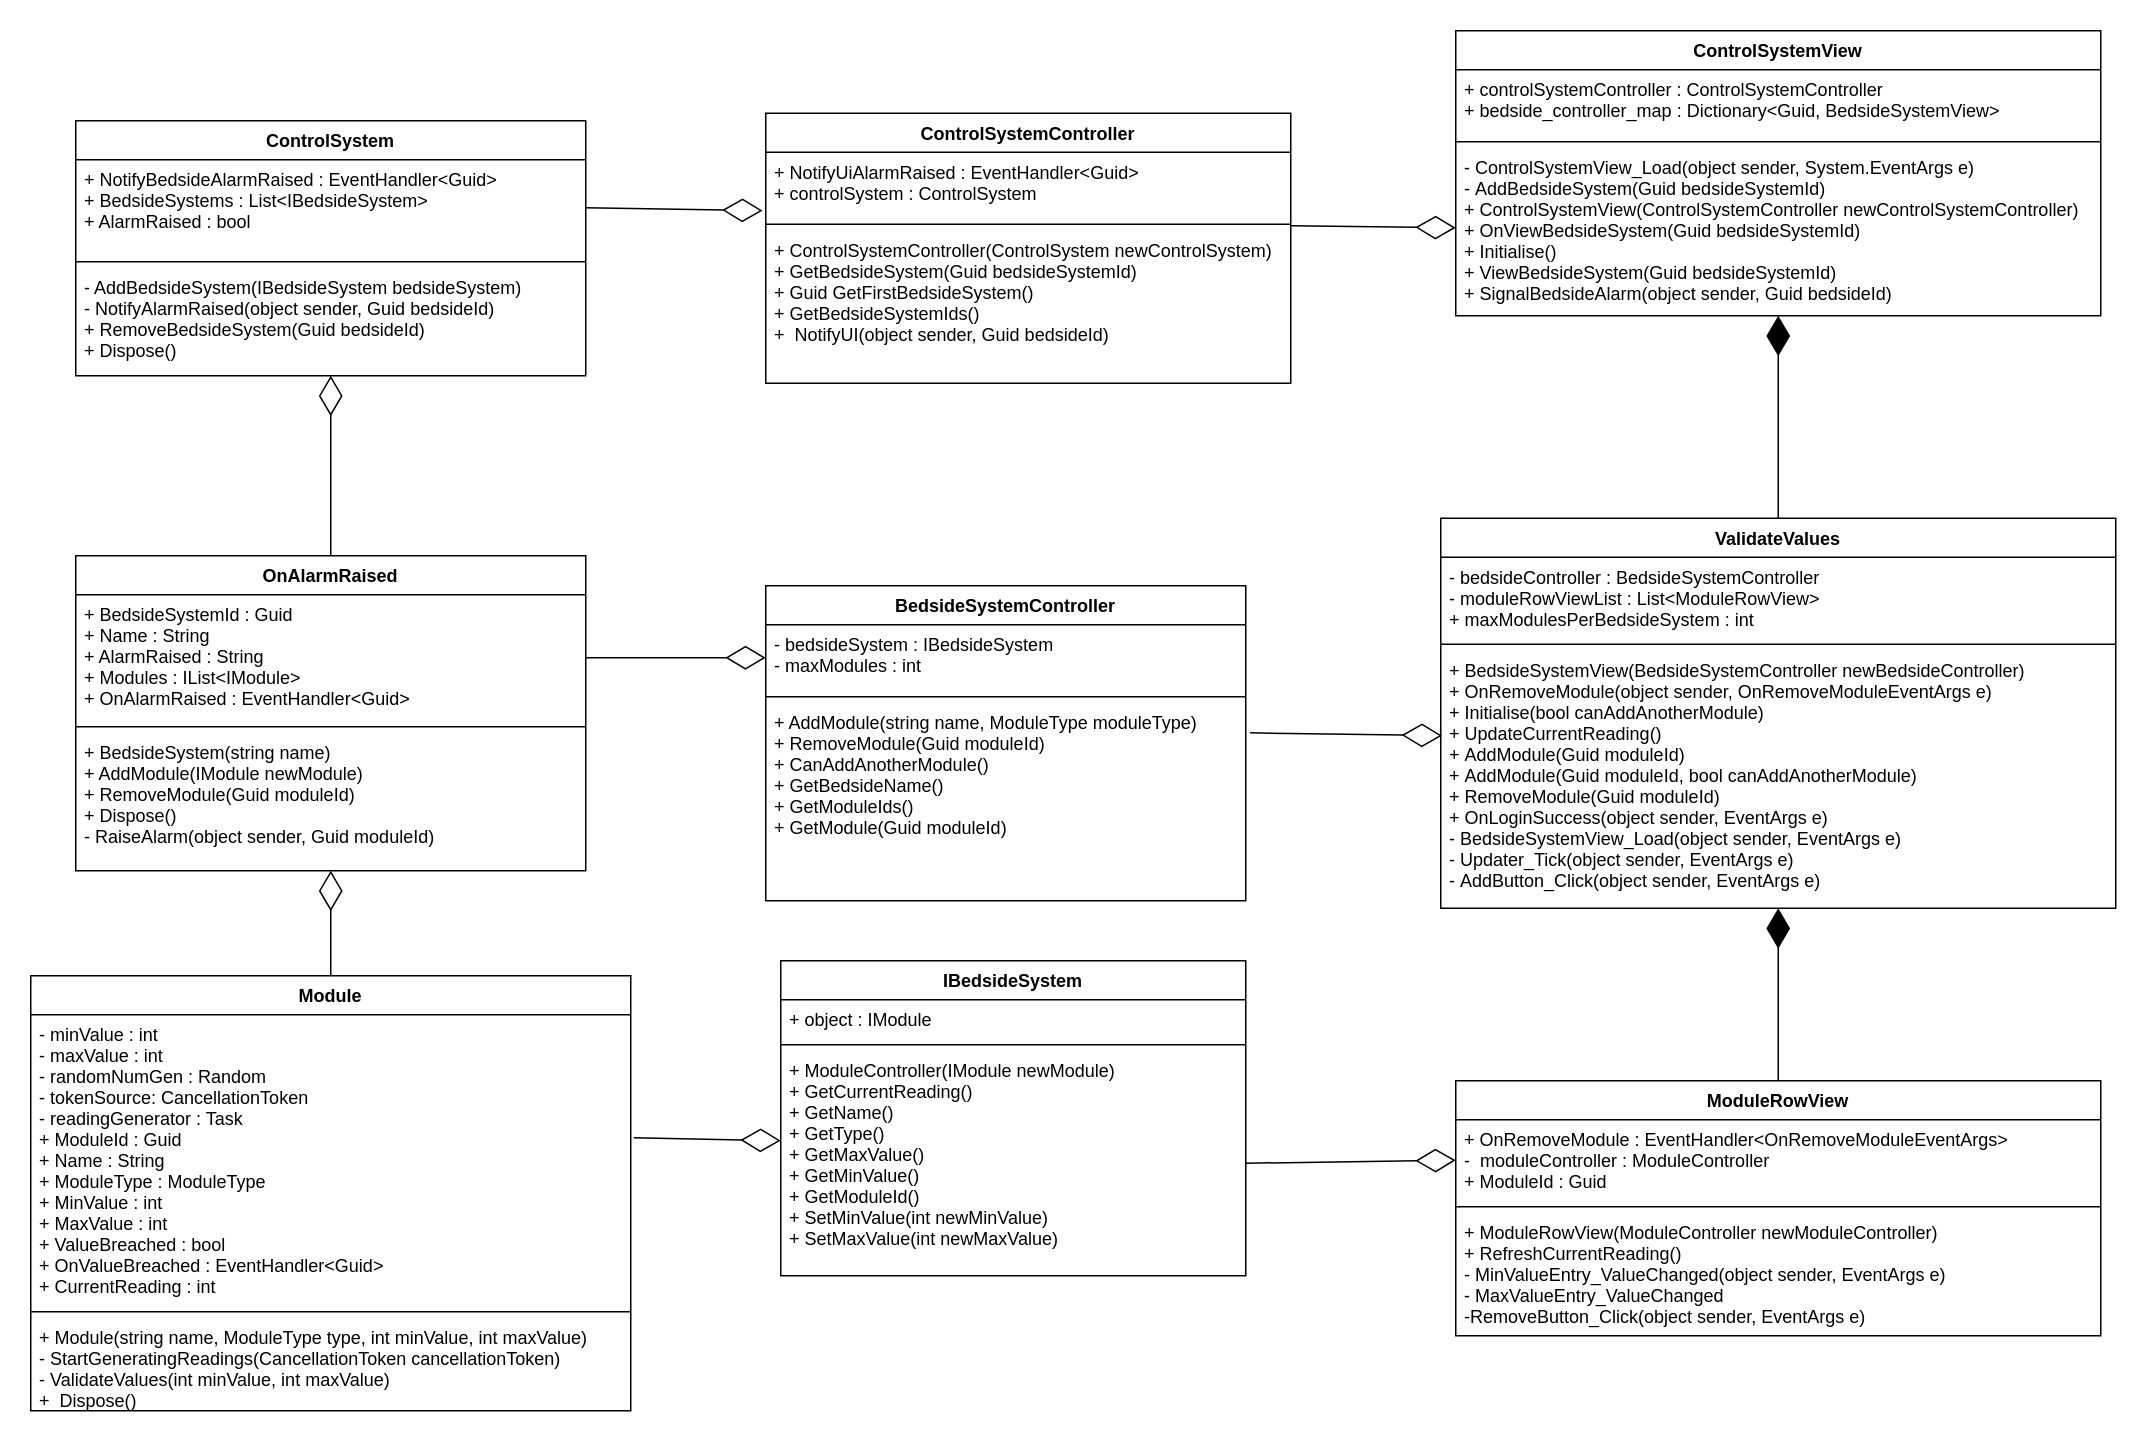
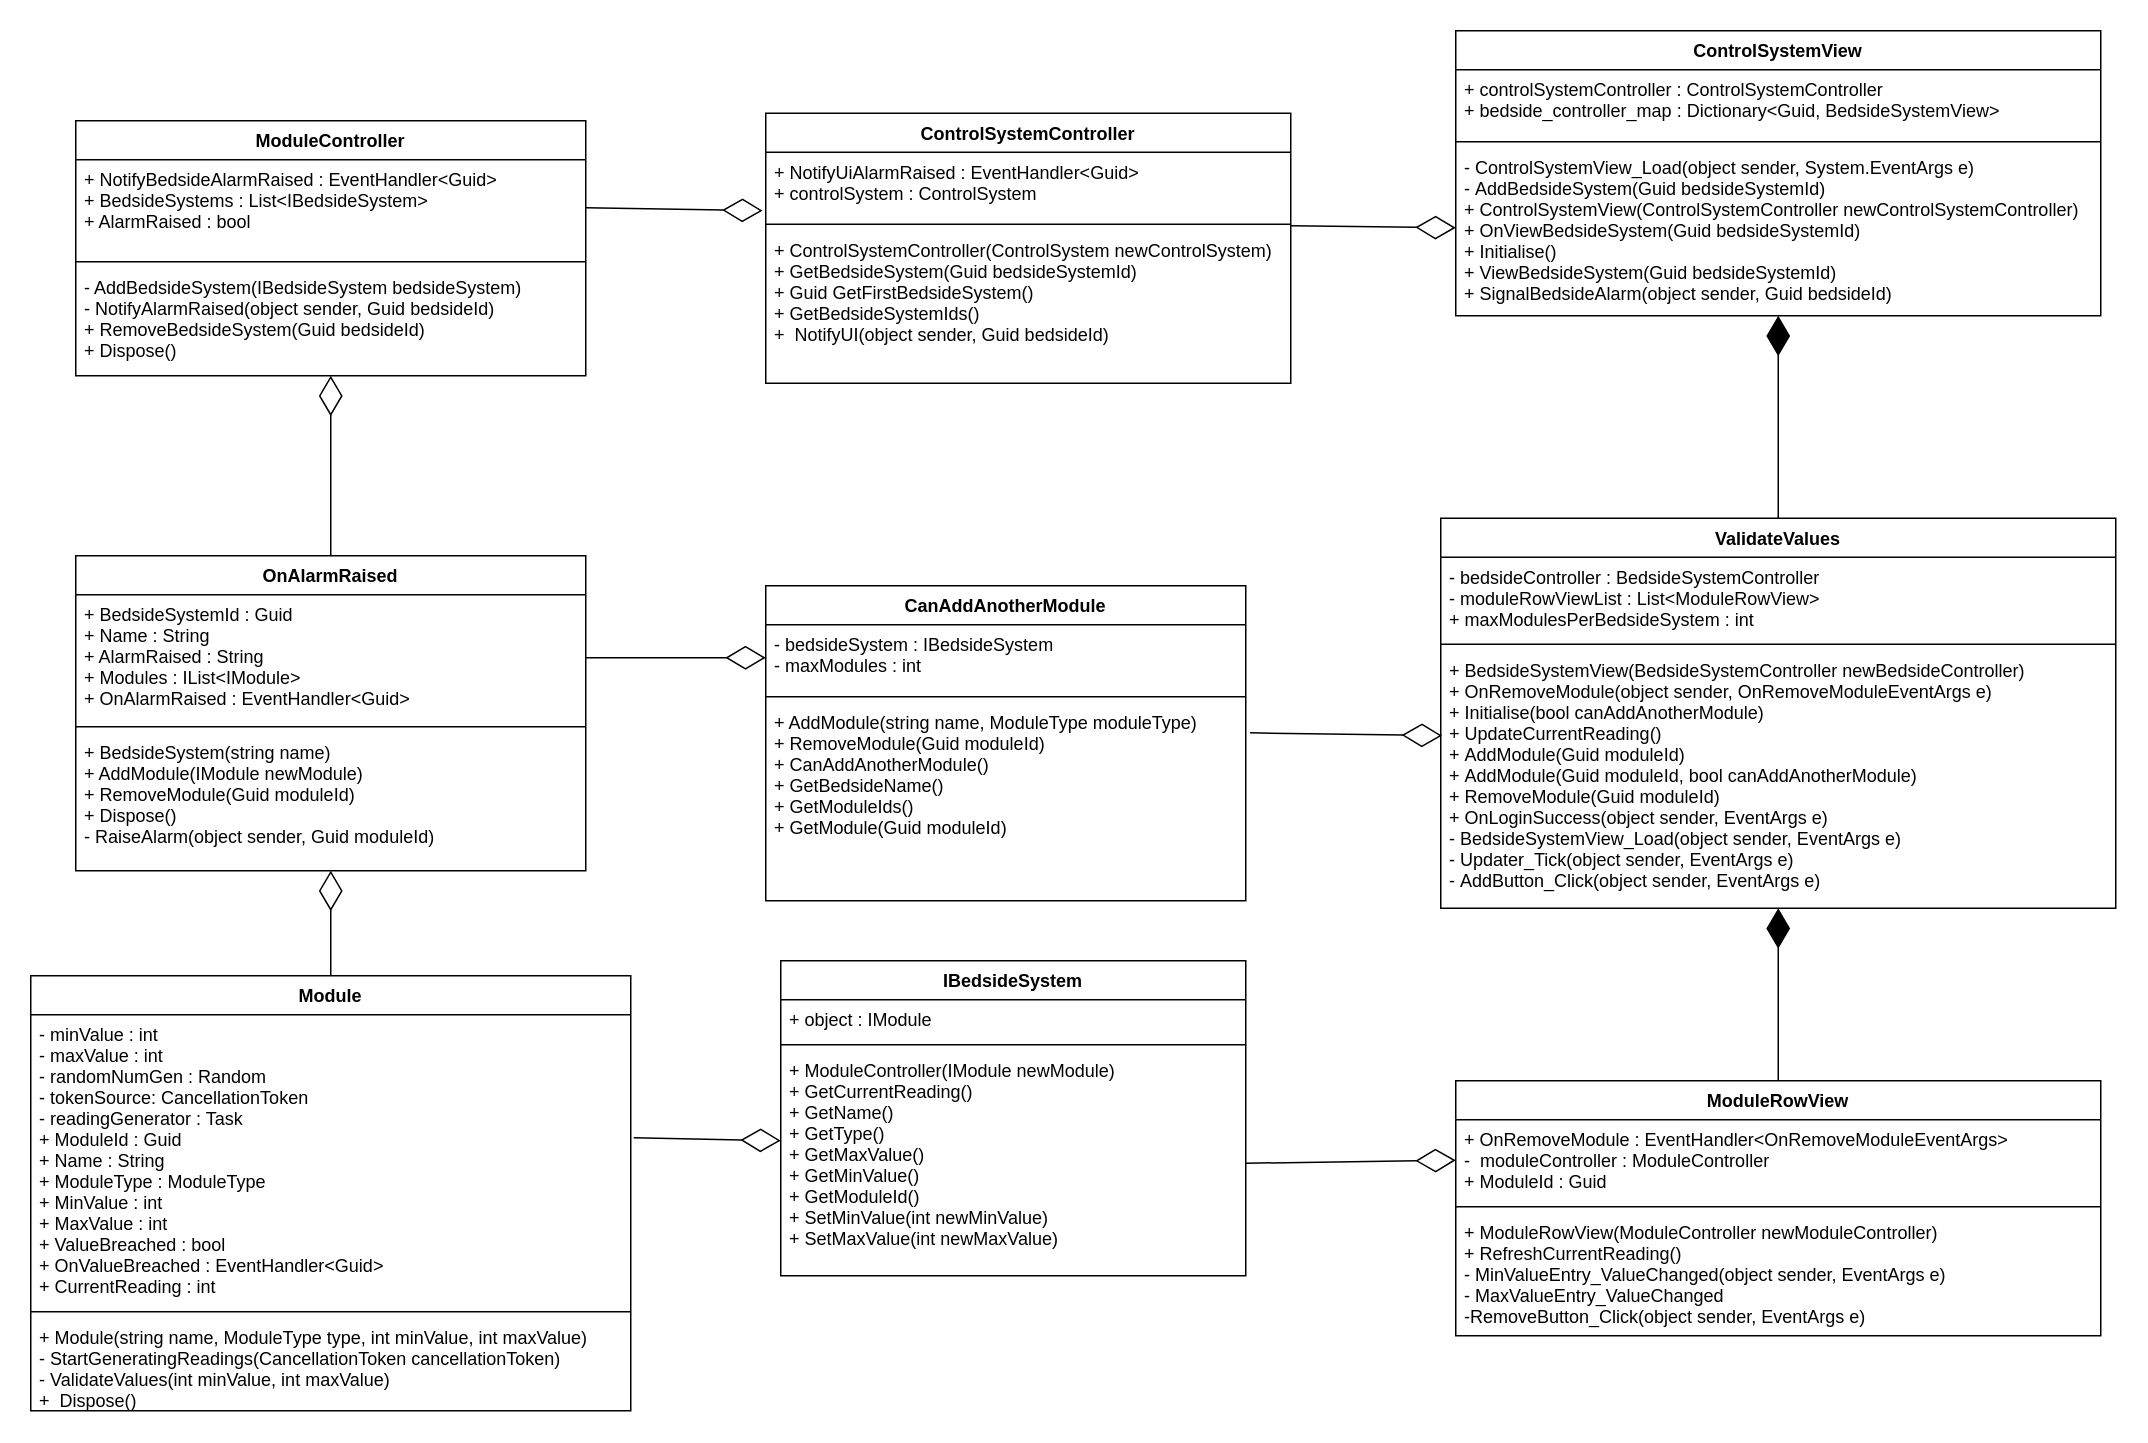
- <mxCell id="2" value="ControlSystem" style="swimlane;fontStyle=1;align=center;verticalAlign=top;childLayout=stackLayout;horizontal=1;startSize=26;horizontalStack=0;resizeParent=1;resizeParentMax=0;resizeLast=0;collapsible=1;marginBottom=0;" parent="1" vertex="1"><mxGeometry x="50" y="80" width="340" height="170" as="geometry" /></mxCell>
+ <mxCell id="2" value="ModuleController" style="swimlane;fontStyle=1;align=center;verticalAlign=top;childLayout=stackLayout;horizontal=1;startSize=26;horizontalStack=0;resizeParent=1;resizeParentMax=0;resizeLast=0;collapsible=1;marginBottom=0;" parent="1" vertex="1"><mxGeometry x="50" y="80" width="340" height="170" as="geometry" /></mxCell>
- <mxCell id="17" value="BedsideSystemController" style="swimlane;fontStyle=1;align=center;verticalAlign=top;childLayout=stackLayout;horizontal=1;startSize=26;horizontalStack=0;resizeParent=1;resizeParentMax=0;resizeLast=0;collapsible=1;marginBottom=0;" parent="1" vertex="1"><mxGeometry x="510" y="390" width="320" height="210" as="geometry" /></mxCell>
+ <mxCell id="17" value="CanAddAnotherModule" style="swimlane;fontStyle=1;align=center;verticalAlign=top;childLayout=stackLayout;horizontal=1;startSize=26;horizontalStack=0;resizeParent=1;resizeParentMax=0;resizeLast=0;collapsible=1;marginBottom=0;" parent="1" vertex="1"><mxGeometry x="510" y="390" width="320" height="210" as="geometry" /></mxCell>
